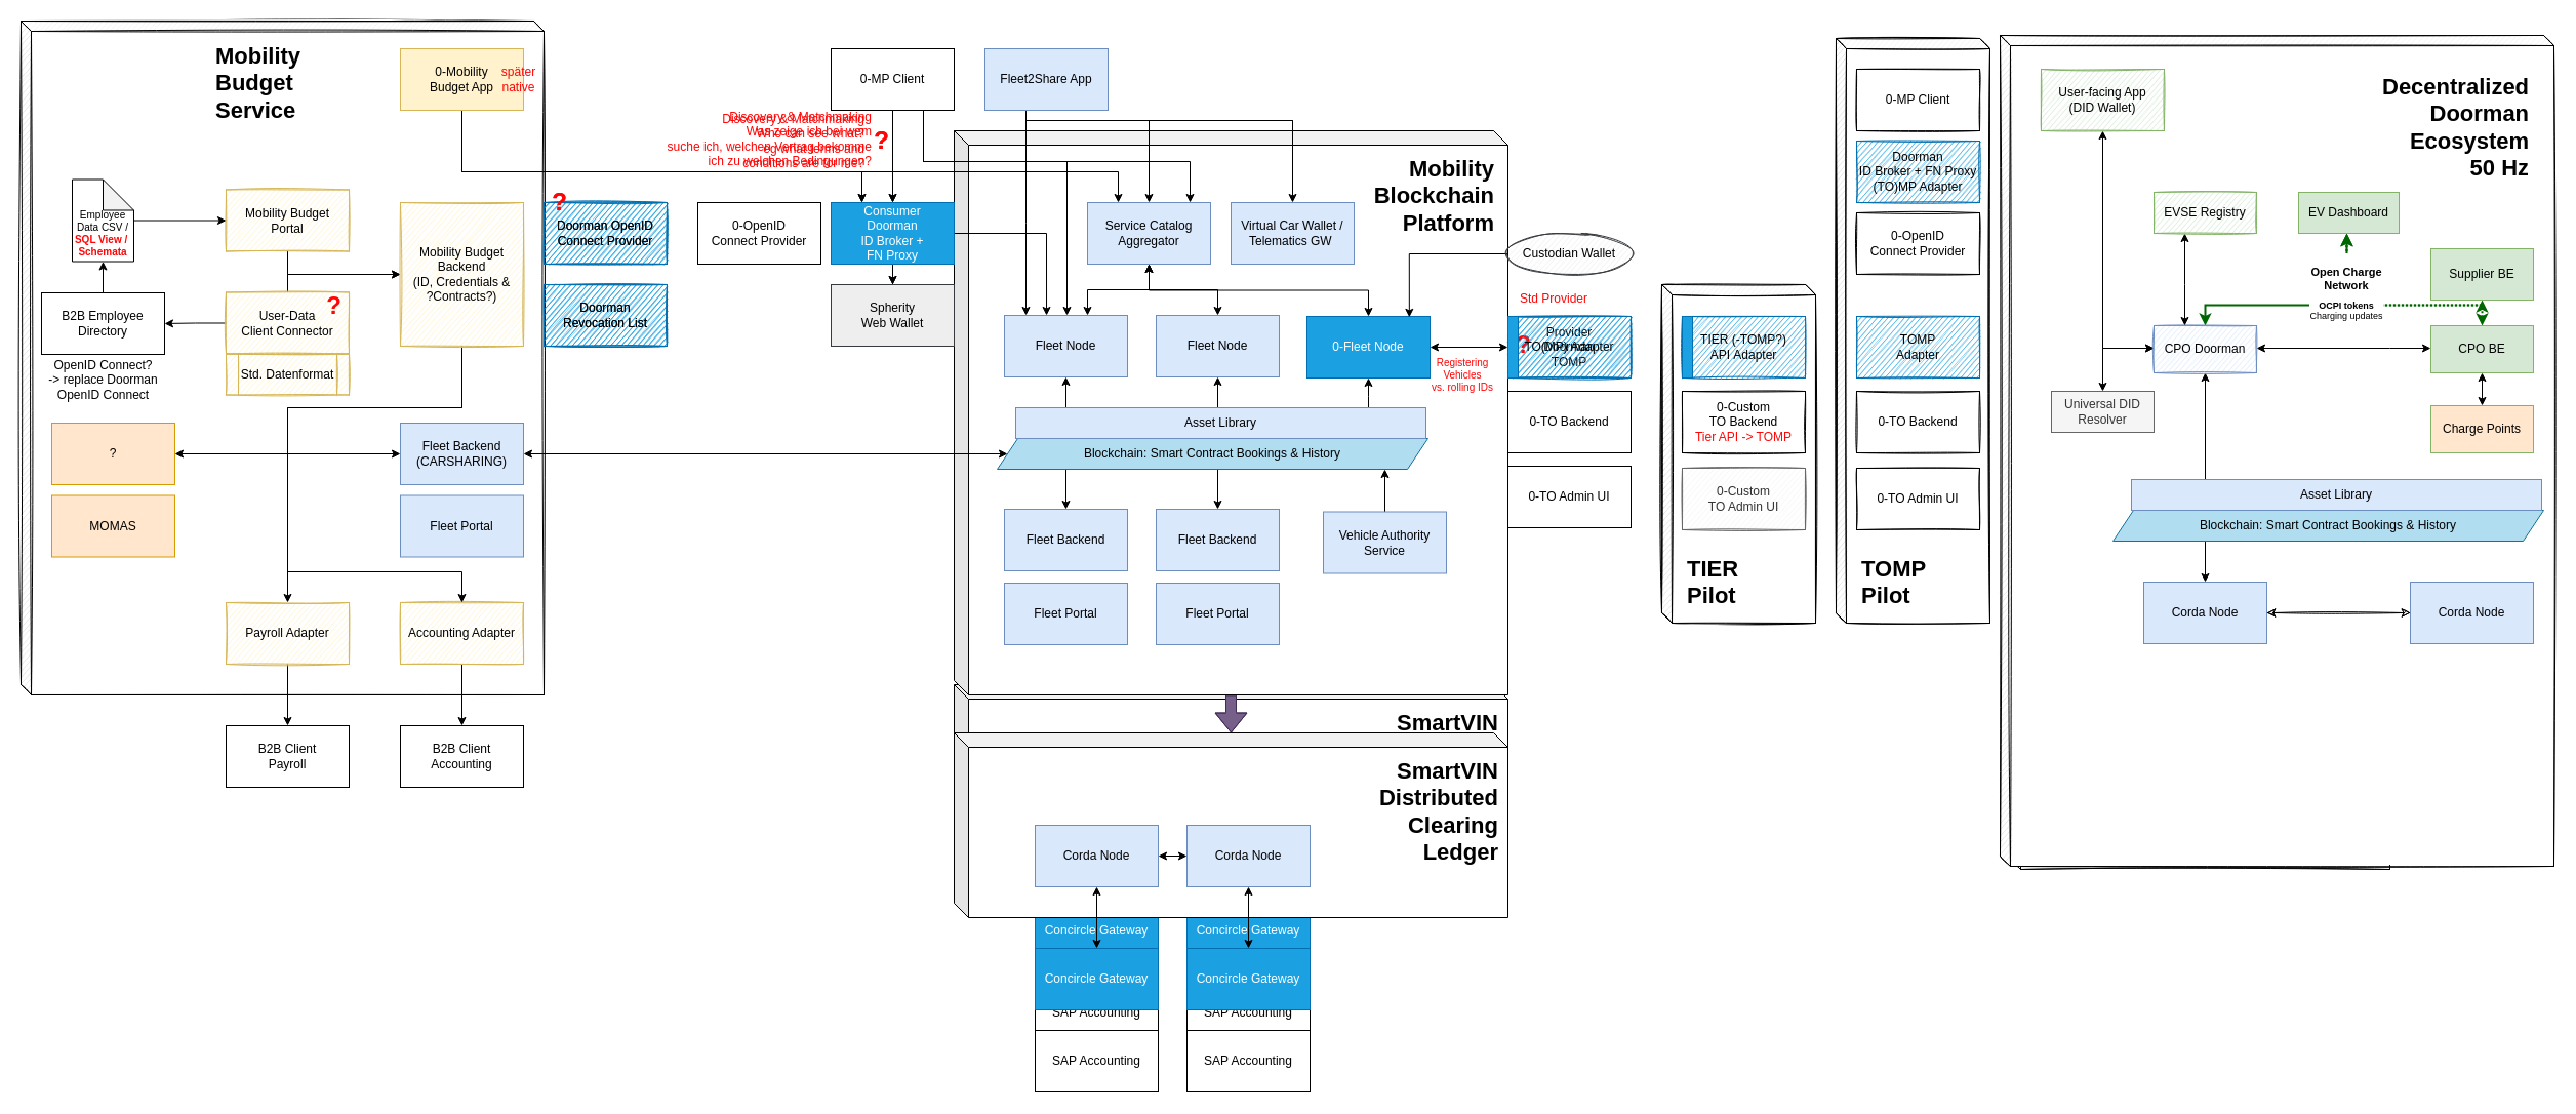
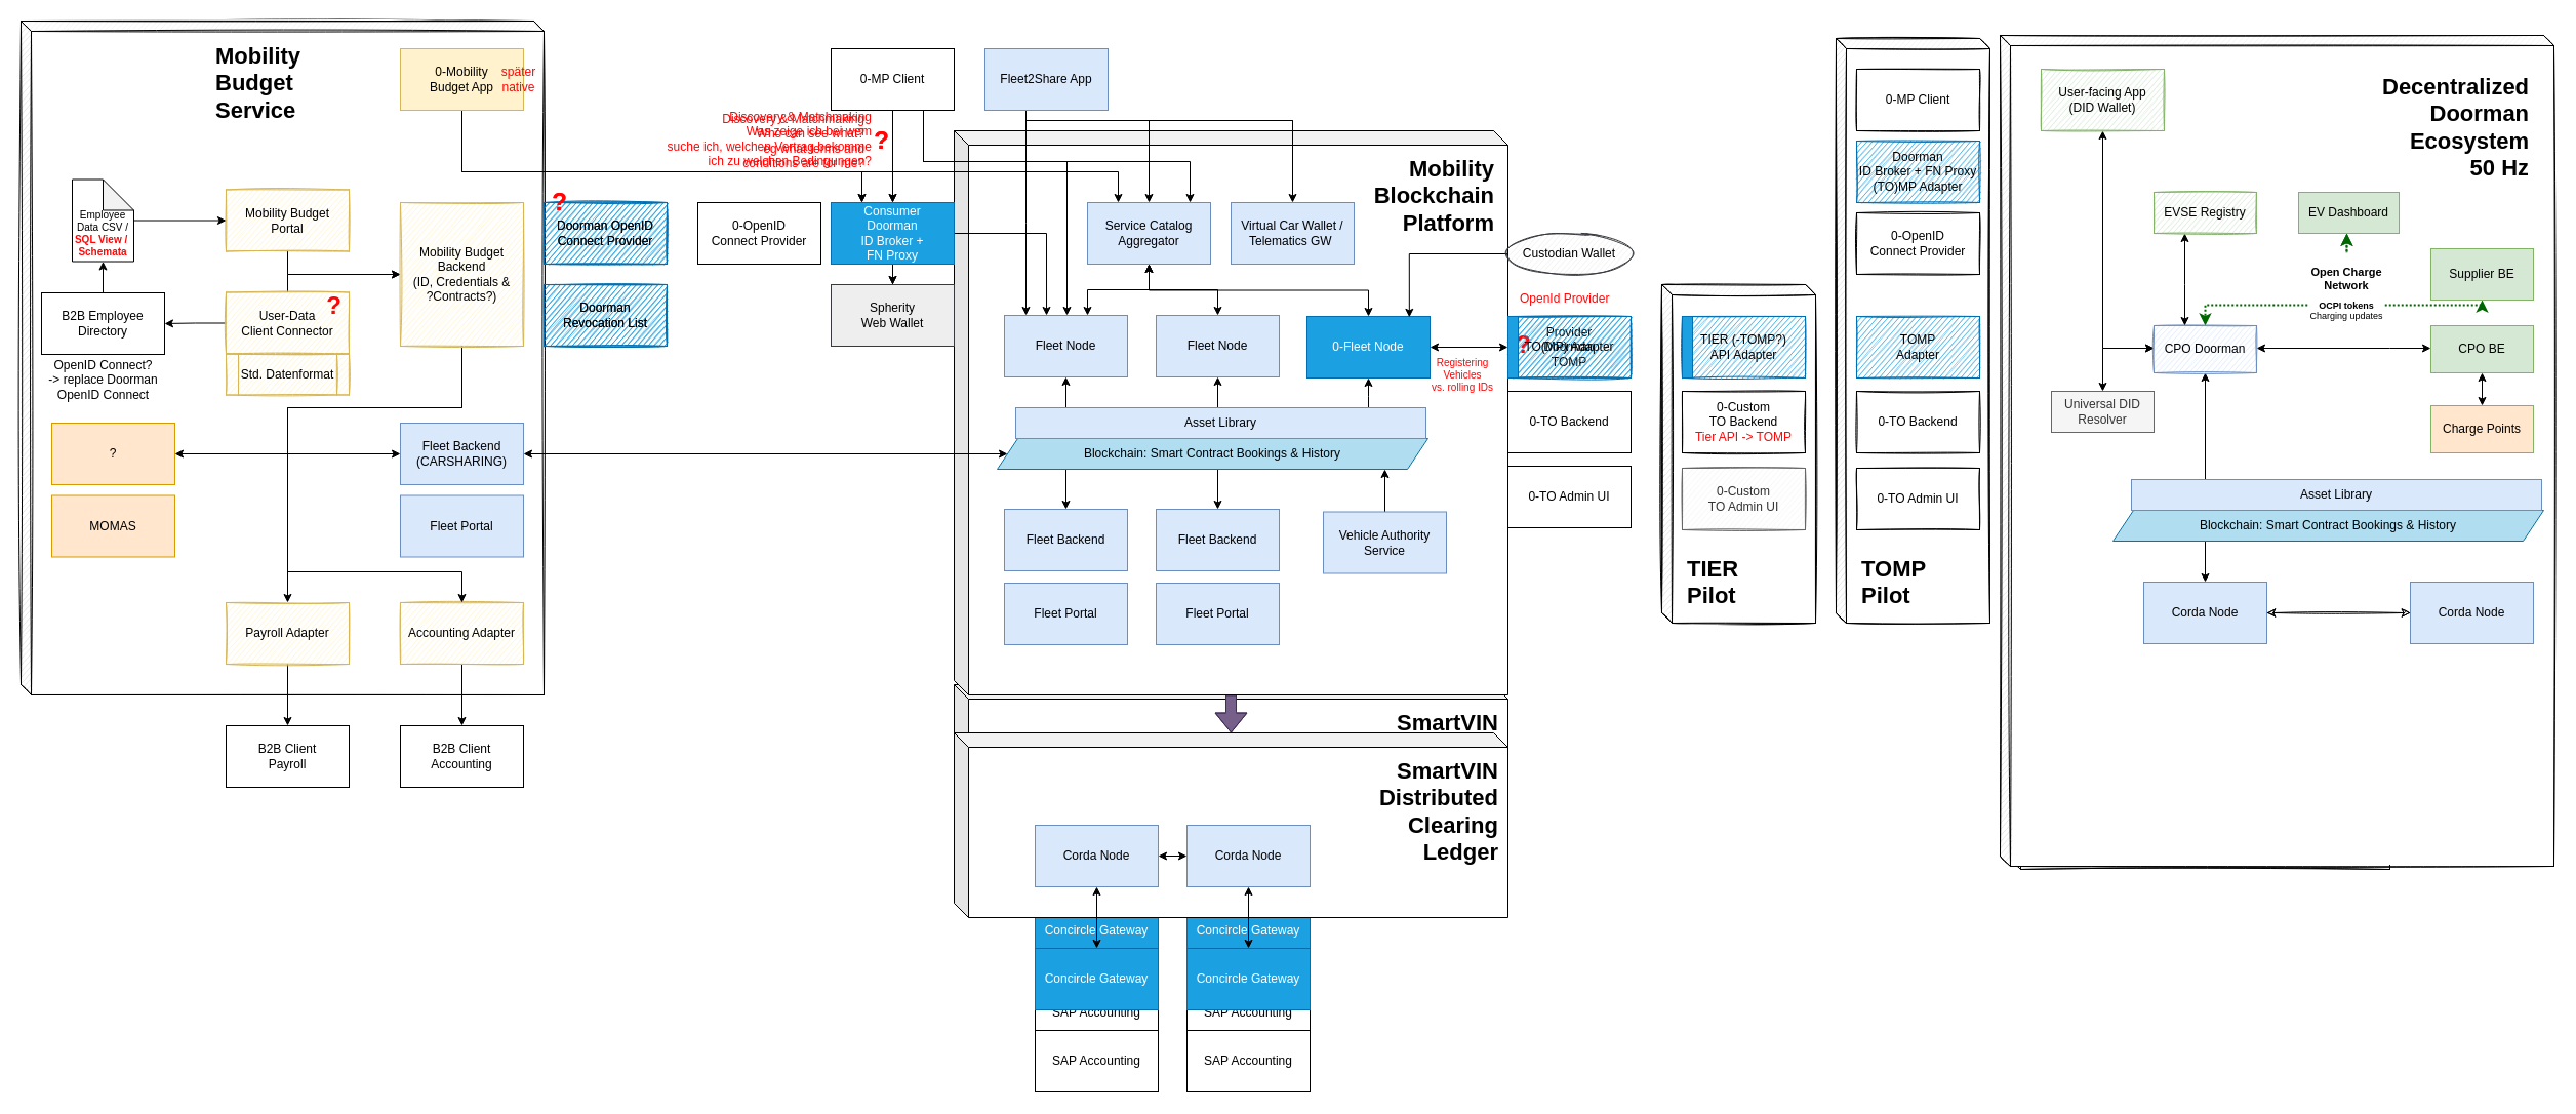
- <mxCell id="224" value="&lt;div style=&quot;text-align: center&quot;&gt;&lt;span&gt;&lt;font face=&quot;helvetica&quot;&gt;Std Provider&lt;/font&gt;&lt;/span&gt;&lt;/div&gt;" style="text;whiteSpace=wrap;html=1;fontColor=#FF0505;" vertex="1" parent="1"><mxGeometry x="1480" y="277" width="90" height="29" as="geometry" /></mxCell>
+ <mxCell id="224" value="&lt;div style=&quot;text-align: center&quot;&gt;&lt;span&gt;&lt;font face=&quot;helvetica&quot;&gt;OpenId Provider&lt;/font&gt;&lt;/span&gt;&lt;/div&gt;" style="text;whiteSpace=wrap;html=1;fontColor=#FF0505;" vertex="1" parent="1"><mxGeometry x="1480" y="277" width="90" height="29" as="geometry" /></mxCell>
- <mxCell id="202" style="edgeStyle=orthogonalEdgeStyle;rounded=0;orthogonalLoop=1;jettySize=auto;html=1;fontSize=11;startArrow=classic;startFill=1;fillColor=#008a00;strokeColor=#006600;strokeWidth=2;dashed=0;dashPattern=1 1;" edge="1" parent="1" source="203" target="232"><mxGeometry relative="1" as="geometry"><Array as="points"><mxPoint x="2288" y="297" /><mxPoint x="2150" y="297" /></Array></mxGeometry></mxCell>
+ <mxCell id="202" style="edgeStyle=orthogonalEdgeStyle;rounded=0;orthogonalLoop=1;jettySize=auto;html=1;fontSize=11;startArrow=classic;startFill=1;fillColor=#008a00;strokeColor=#006600;strokeWidth=2;dashed=1;dashPattern=1 1;" edge="1" parent="1" source="203" target="232"><mxGeometry relative="1" as="geometry"><Array as="points"><mxPoint x="2288" y="297" /><mxPoint x="2150" y="297" /></Array></mxGeometry></mxCell>
- <mxCell id="215" style="edgeStyle=orthogonalEdgeStyle;rounded=0;orthogonalLoop=1;jettySize=auto;html=1;entryX=0.479;entryY=1.02;entryDx=0;entryDy=0;entryPerimeter=0;fontSize=9;fontColor=#006600;startArrow=classic;startFill=1;strokeColor=#006600;strokeWidth=2;dashed=1;dashPattern=1 1;" edge="1" parent="1" source="217" target="203"><mxGeometry relative="1" as="geometry"><Array as="points"><mxPoint x="2420" y="297" /><mxPoint x="2288" y="297" /></Array></mxGeometry></mxCell>
